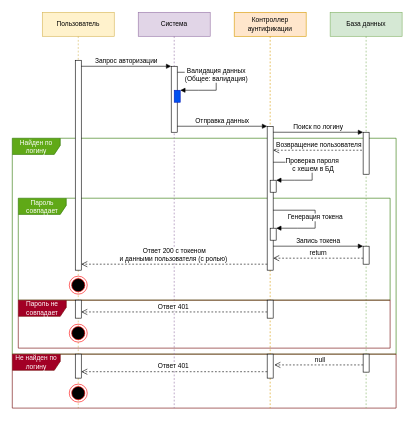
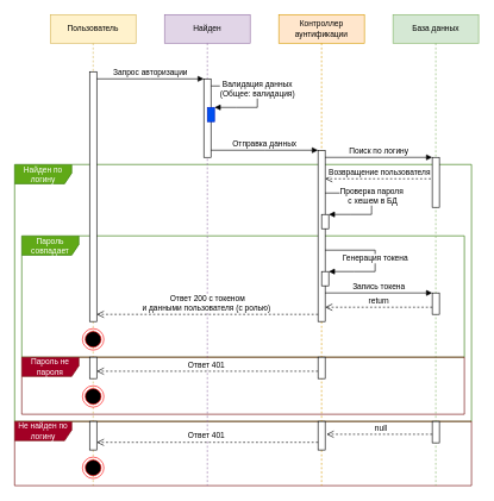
- <mxCell id="8" value="Система" style="shape=umlLifeline;perimeter=lifelinePerimeter;whiteSpace=wrap;html=1;container=1;collapsible=0;recursiveResize=0;outlineConnect=0;labelBackgroundColor=none;strokeColor=#9673a6;fontFamily=Helvetica;fontSize=11;fillColor=#e1d5e7;" vertex="1" parent="1"><mxGeometry x="230" y="20" width="120" height="660" as="geometry" /></mxCell>
+ <mxCell id="8" value="Найден" style="shape=umlLifeline;perimeter=lifelinePerimeter;whiteSpace=wrap;html=1;container=1;collapsible=0;recursiveResize=0;outlineConnect=0;labelBackgroundColor=none;strokeColor=#9673a6;fontFamily=Helvetica;fontSize=11;fillColor=#e1d5e7;" vertex="1" parent="1"><mxGeometry x="230" y="20" width="120" height="660" as="geometry" /></mxCell>
- <mxCell id="24" value="Пароль не совпадает" style="shape=umlFrame;whiteSpace=wrap;html=1;labelBackgroundColor=none;strokeColor=#6F0000;fontFamily=Helvetica;fontSize=11;fillColor=#a20025;fontColor=#ffffff;width=80;height=27;" vertex="1" parent="1"><mxGeometry x="30" y="500" width="620" height="80" as="geometry" /></mxCell>
+ <mxCell id="24" value="Пароль не пароля" style="shape=umlFrame;whiteSpace=wrap;html=1;labelBackgroundColor=none;strokeColor=#6F0000;fontFamily=Helvetica;fontSize=11;fillColor=#a20025;fontColor=#ffffff;width=80;height=27;" vertex="1" parent="1"><mxGeometry x="30" y="500" width="620" height="80" as="geometry" /></mxCell>
